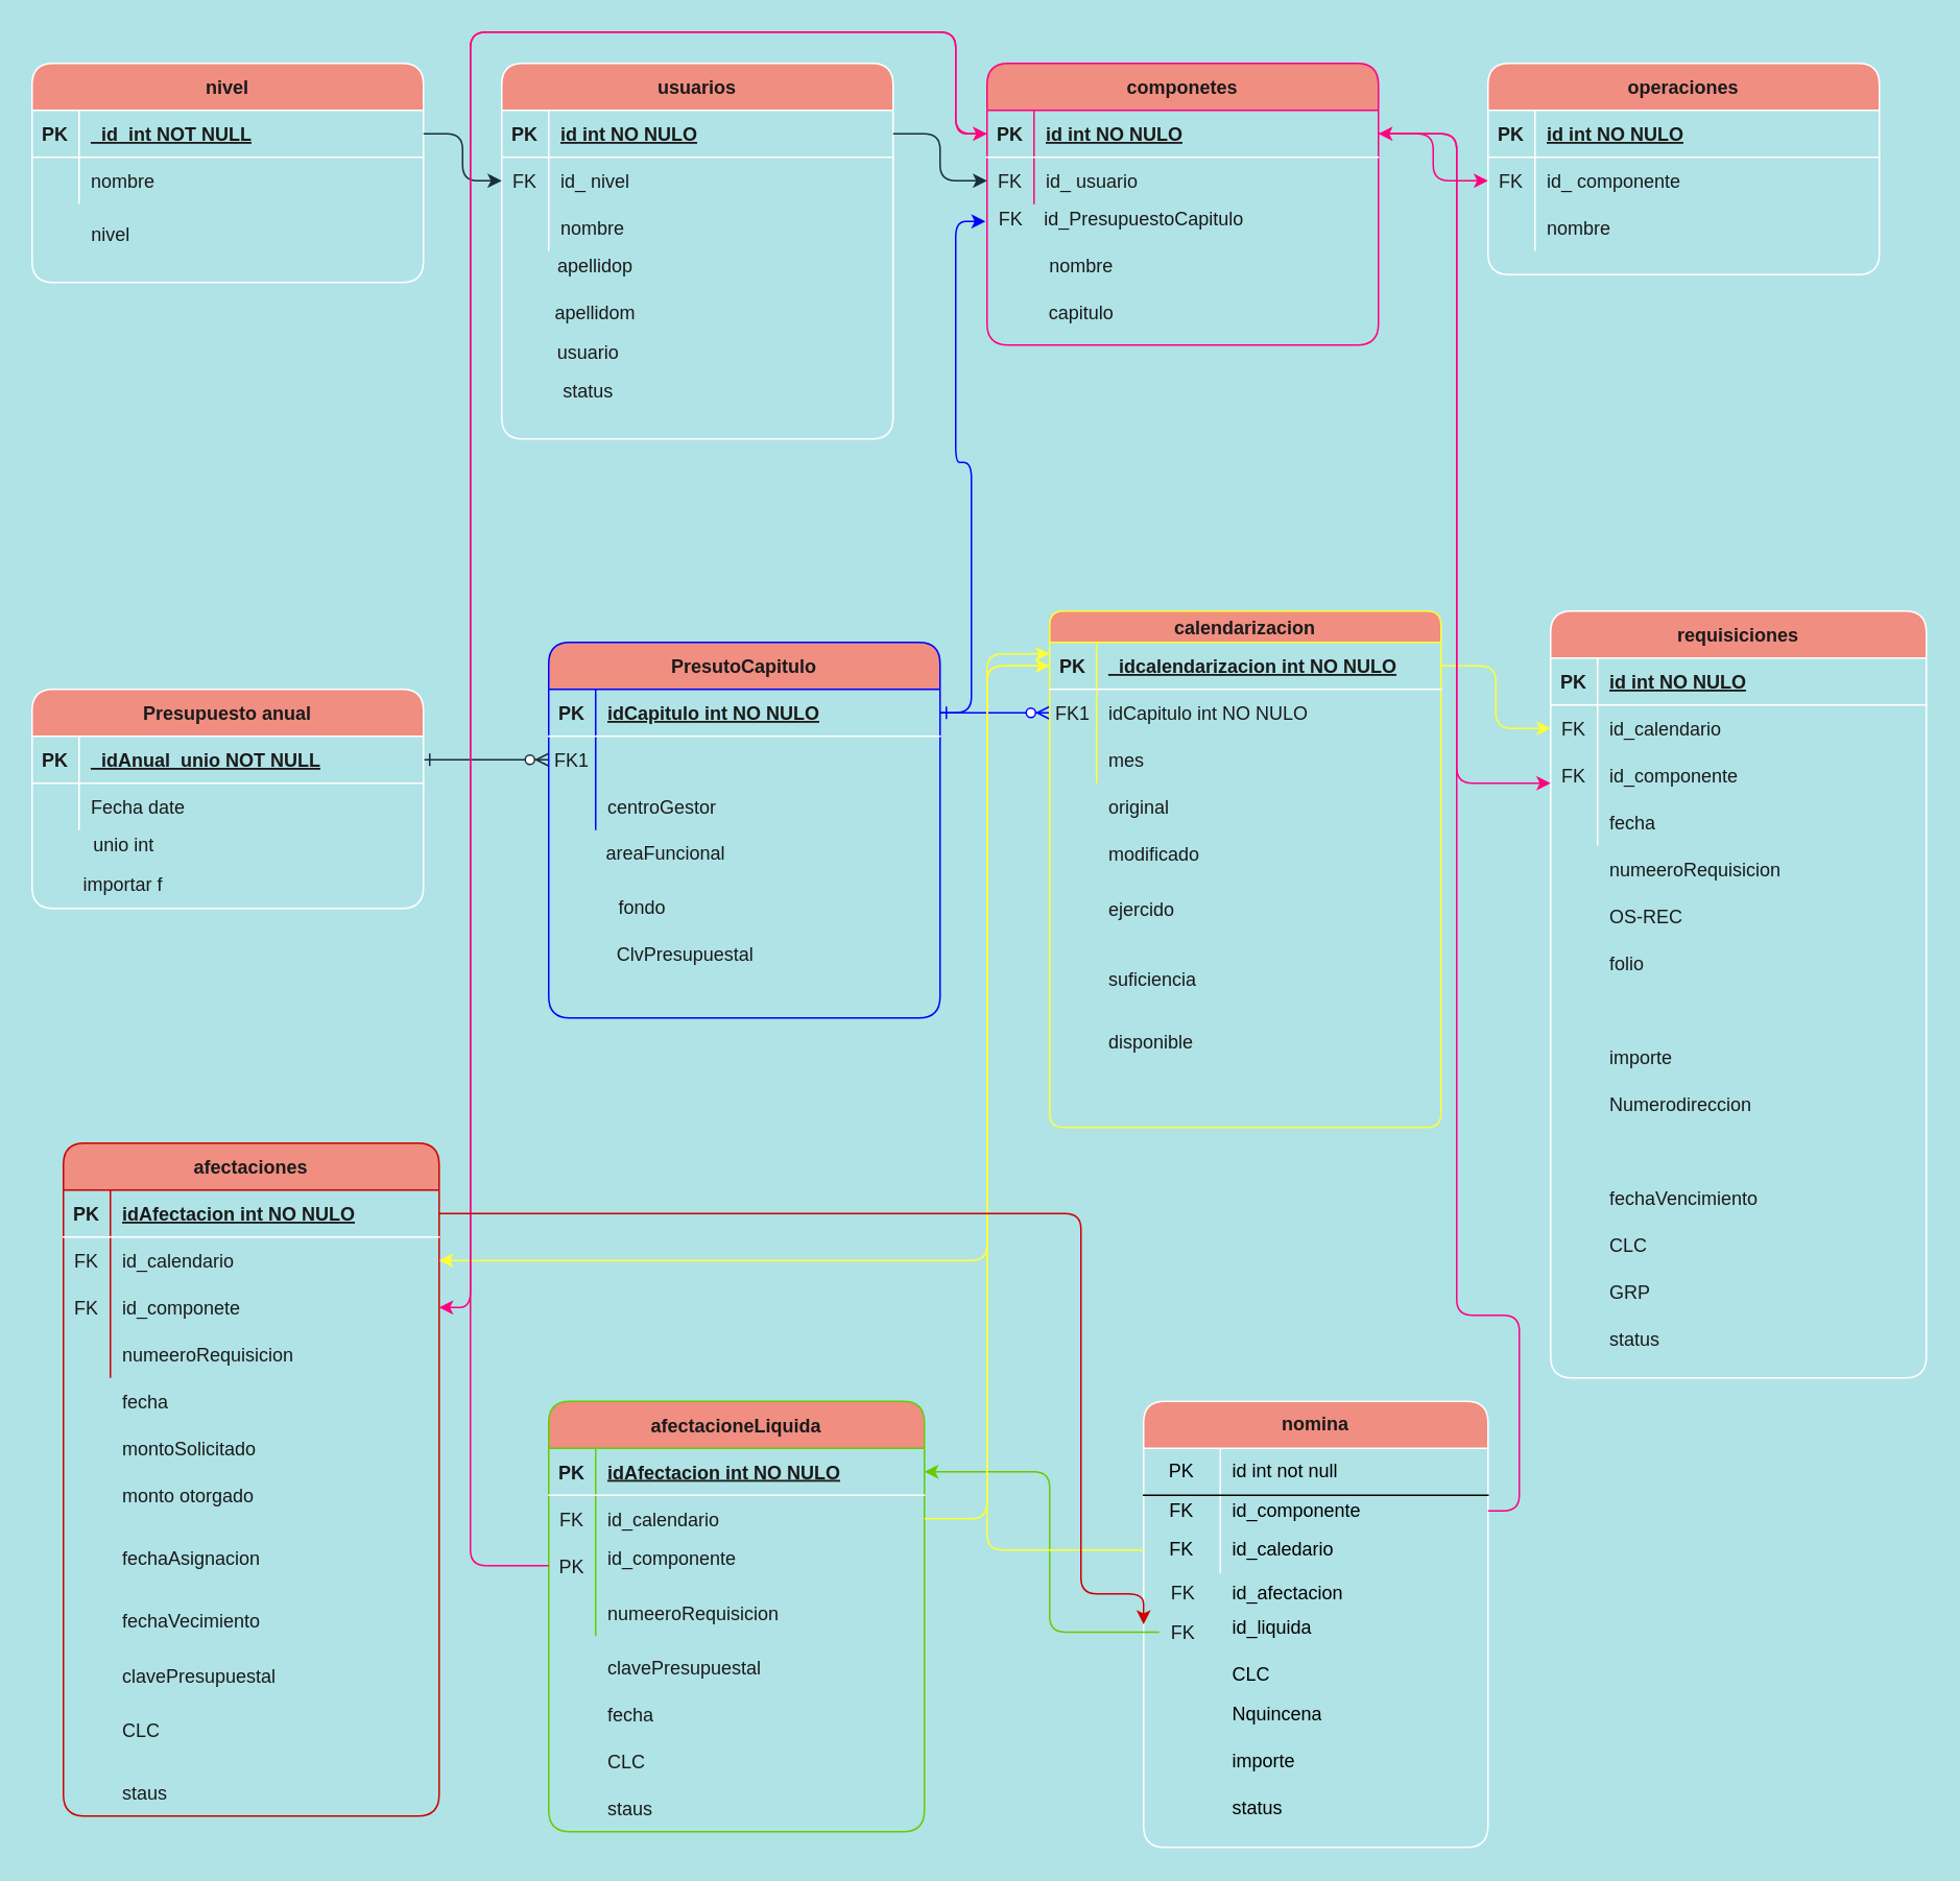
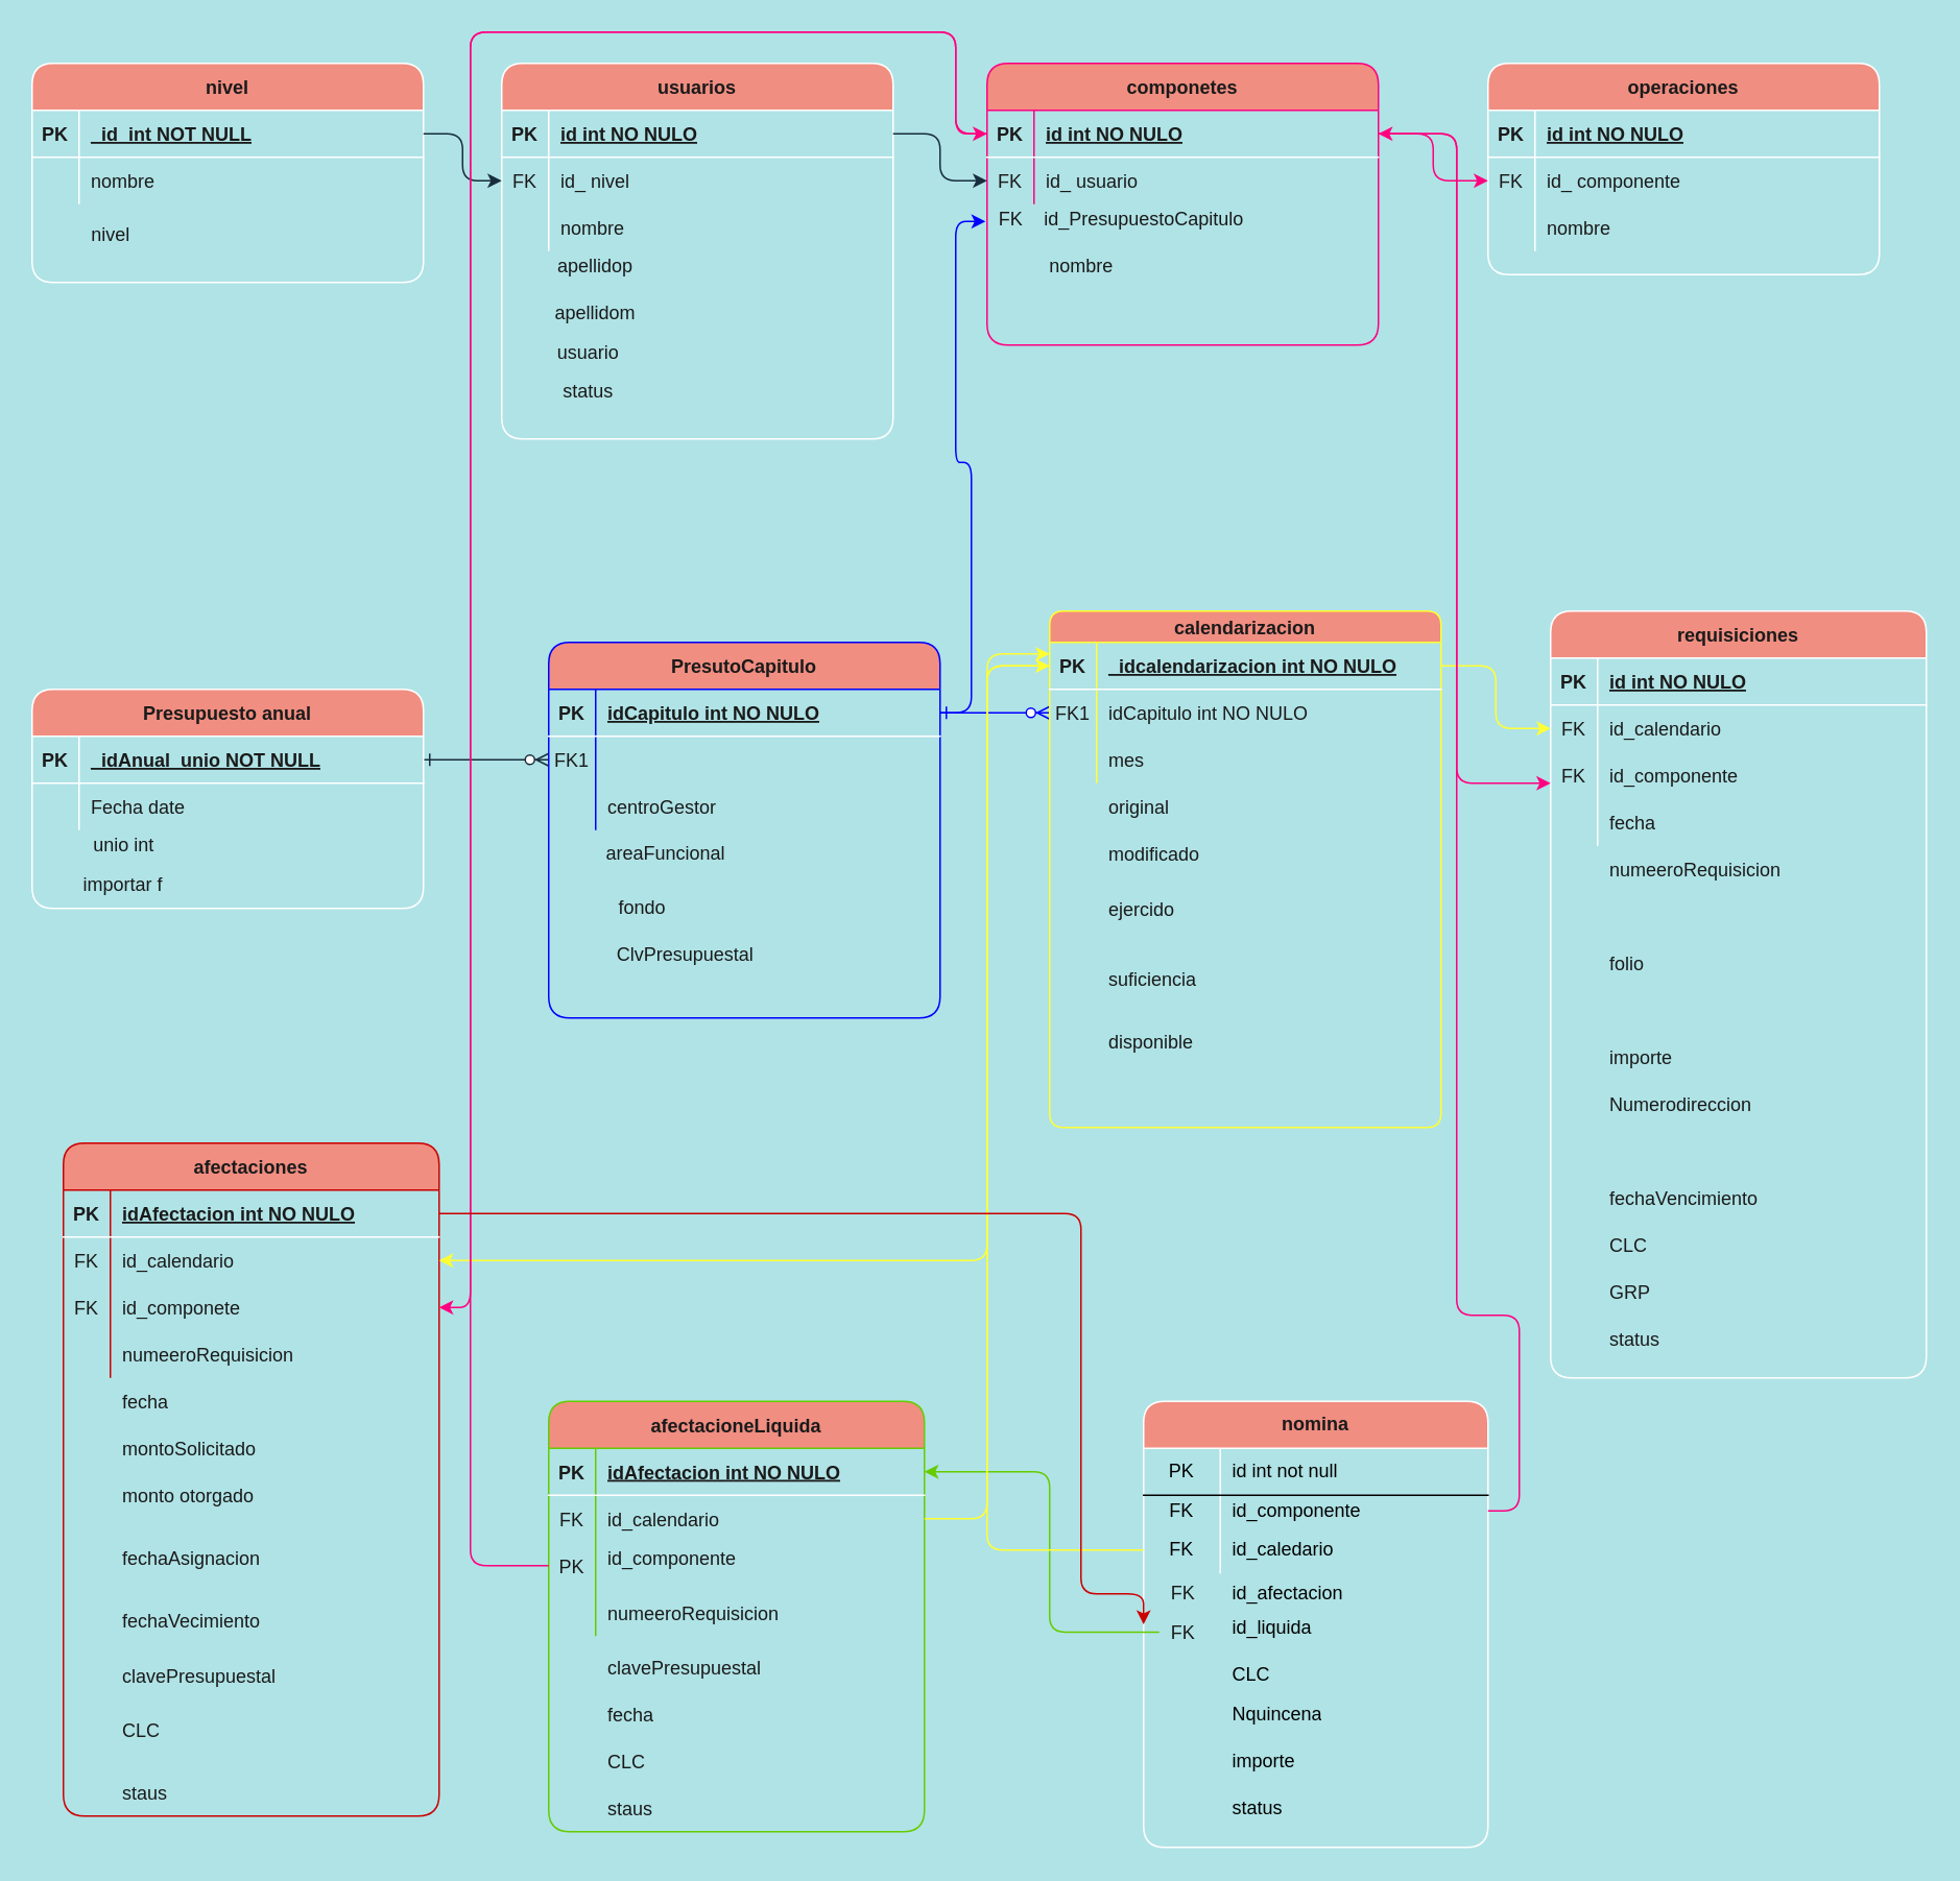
- <mxCell id="89" value="capitulo" style="text;html=1;align=center;verticalAlign=middle;resizable=0;points=[];autosize=1;fontColor=#1A1A1A;rounded=1;" vertex="1" parent="1"><mxGeometry x="660" y="190" width="60" height="20" as="geometry" /></mxCell>
- <mxCell id="140" value="OS-REC" style="shape=partialRectangle;connectable=0;fillColor=none;top=0;left=0;bottom=0;right=0;align=left;spacingLeft=6;overflow=hidden;strokeColor=#FFFFFF;fontColor=#1A1A1A;rounded=1;" vertex="1" parent="1"><mxGeometry x="1020" y="570" width="210" height="30" as="geometry" /></mxCell>
